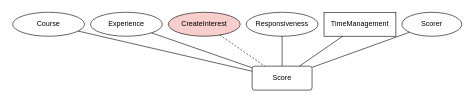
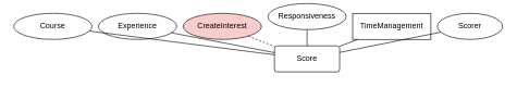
- <mxCell id="3" value="Responsiveness" style="ellipse;whiteSpace=wrap;html=1;align=center;" parent="1" vertex="1"><mxGeometry x="410" y="20" width="120" height="40" as="geometry" /></mxCell>
+ <mxCell id="3" value="Responsiveness" style="ellipse;whiteSpace=wrap;html=1;align=center;" parent="1" vertex="1"><mxGeometry x="410" y="5" width="120" height="40" as="geometry" /></mxCell>
- <mxCell id="2" value="Score" style="rounded=1;arcSize=10;whiteSpace=wrap;html=1;align=center;" parent="1" vertex="1"><mxGeometry x="420" y="110" width="100" height="40" as="geometry" /></mxCell>
+ <mxCell id="2" value="Score" style="rounded=1;arcSize=10;whiteSpace=wrap;html=1;align=center;" parent="1" vertex="1"><mxGeometry x="420" y="70" width="100" height="40" as="geometry" /></mxCell>
